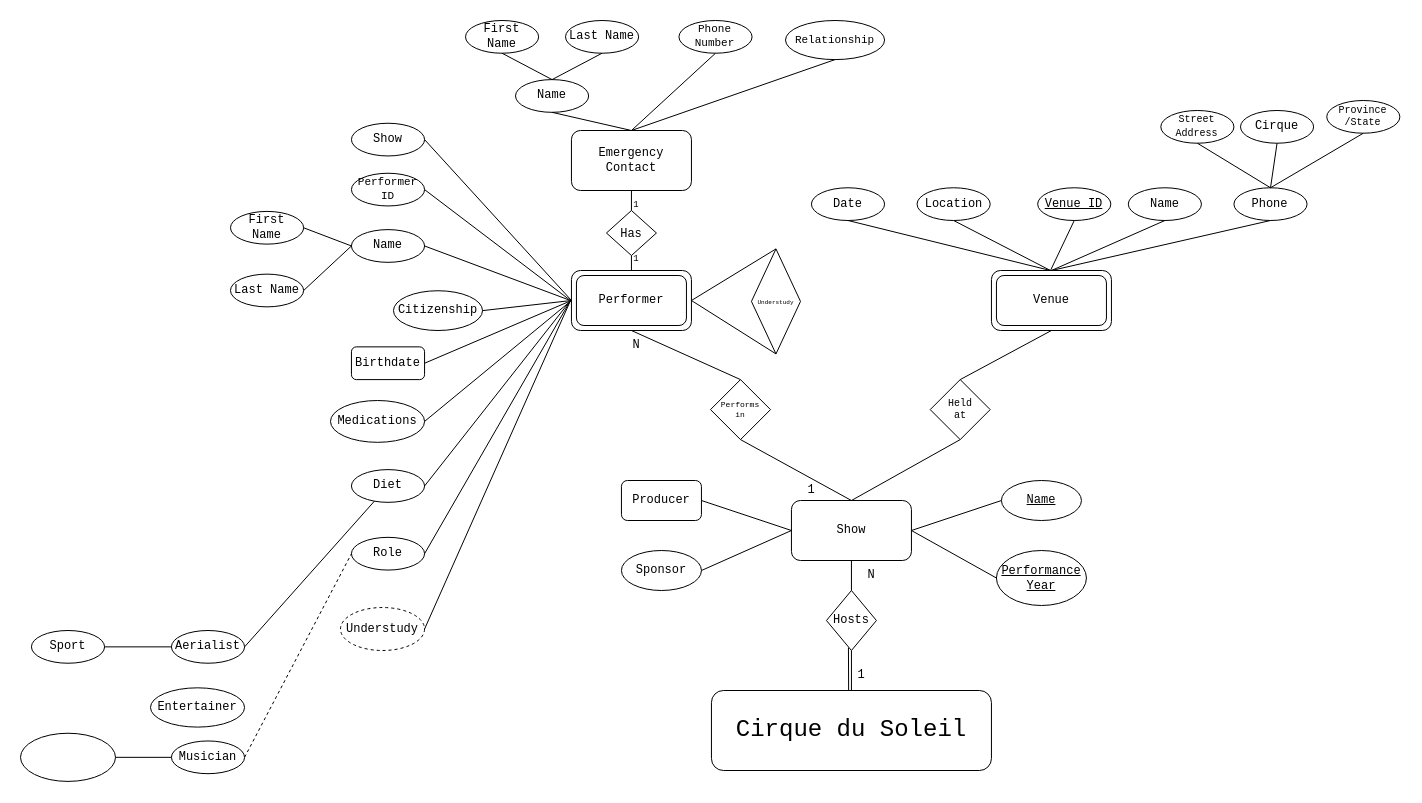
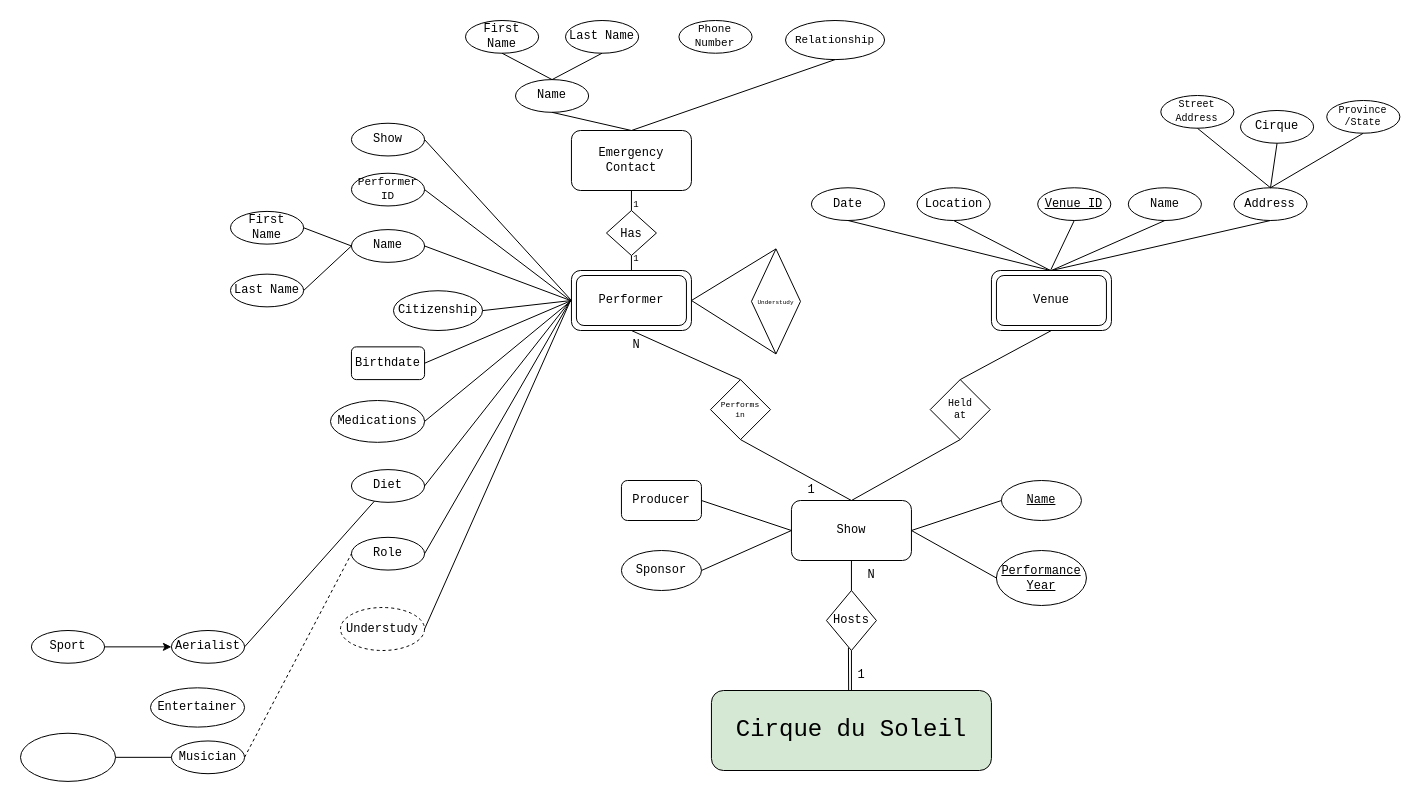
- <mxCell id="68" value="" style="endArrow=none;html=1;rounded=0;exitX=0.5;exitY=0;exitDx=0;exitDy=0;entryX=0.5;entryY=1;entryDx=0;entryDy=0;" parent="1" source="4" target="54" edge="1"><mxGeometry width="50" height="50" relative="1" as="geometry"><mxPoint x="572" y="99" as="sourcePoint" /><mxPoint x="522" y="73" as="targetPoint" /></mxGeometry></mxCell>
- <mxCell id="36" value="&lt;font style=&quot;font-size: 10px;&quot;&gt;Street Address&lt;/font&gt;" style="ellipse;whiteSpace=wrap;html=1;container=0;fontSize=11;fontFamily=Courier New;" parent="1" vertex="1"><mxGeometry x="1160.315" y="110" width="73.125" height="32.727" as="geometry" /></mxCell>
+ <mxCell id="36" value="&lt;font style=&quot;font-size: 10px;&quot;&gt;Street Address&lt;/font&gt;" style="ellipse;whiteSpace=wrap;html=1;container=0;fontSize=11;fontFamily=Courier New;" parent="1" vertex="1"><mxGeometry x="1160.315" y="95" width="73.125" height="32.727" as="geometry" /></mxCell>
- <mxCell id="35" value="Phone" style="ellipse;whiteSpace=wrap;html=1;container=0;fontFamily=Courier New;" parent="1" vertex="1"><mxGeometry x="1233.44" y="187.273" width="73.125" height="32.727" as="geometry" /></mxCell>
+ <mxCell id="35" value="Address" style="ellipse;whiteSpace=wrap;html=1;container=0;fontFamily=Courier New;" parent="1" vertex="1"><mxGeometry x="1233.44" y="187.273" width="73.125" height="32.727" as="geometry" /></mxCell>
- <mxCell id="91" value="" style="endArrow=none;html=1;rounded=0;entryX=0;entryY=0.5;entryDx=0;entryDy=0;exitX=1;exitY=0.5;exitDx=0;exitDy=0;" parent="83" source="84" target="85" edge="1"><mxGeometry width="50" height="50" relative="1" as="geometry"><mxPoint x="60" y="77.307" as="sourcePoint" /><mxPoint x="110" y="27.307" as="targetPoint" /></mxGeometry></mxCell>
+ <mxCell id="91" value="" style="endArrow=classic;html=1;rounded=0;entryX=0;entryY=0.5;entryDx=0;entryDy=0;exitX=1;exitY=0.5;exitDx=0;exitDy=0;" parent="83" source="84" target="85" edge="1"><mxGeometry width="50" height="50" relative="1" as="geometry"><mxPoint x="60" y="77.307" as="sourcePoint" /><mxPoint x="110" y="27.307" as="targetPoint" /></mxGeometry></mxCell>
- <mxCell id="3" value="&lt;font style=&quot;font-size: 24px;&quot;&gt;&lt;span style=&quot;font-weight: normal;&quot;&gt;Cirque du Soleil&lt;/span&gt;&lt;/font&gt;" style="rounded=1;whiteSpace=wrap;html=1;fontStyle=1;fontFamily=Courier New;" parent="1" vertex="1"><mxGeometry x="710.94" y="690" width="280" height="80" as="geometry" /></mxCell>
+ <mxCell id="3" value="&lt;font style=&quot;font-size: 24px;&quot;&gt;&lt;span style=&quot;font-weight: normal;&quot;&gt;Cirque du Soleil&lt;/span&gt;&lt;/font&gt;" style="rounded=1;whiteSpace=wrap;html=1;fontStyle=1;fontFamily=Courier New;fillColor=#d5e8d4;" parent="1" vertex="1"><mxGeometry x="710.94" y="690" width="280" height="80" as="geometry" /></mxCell>
